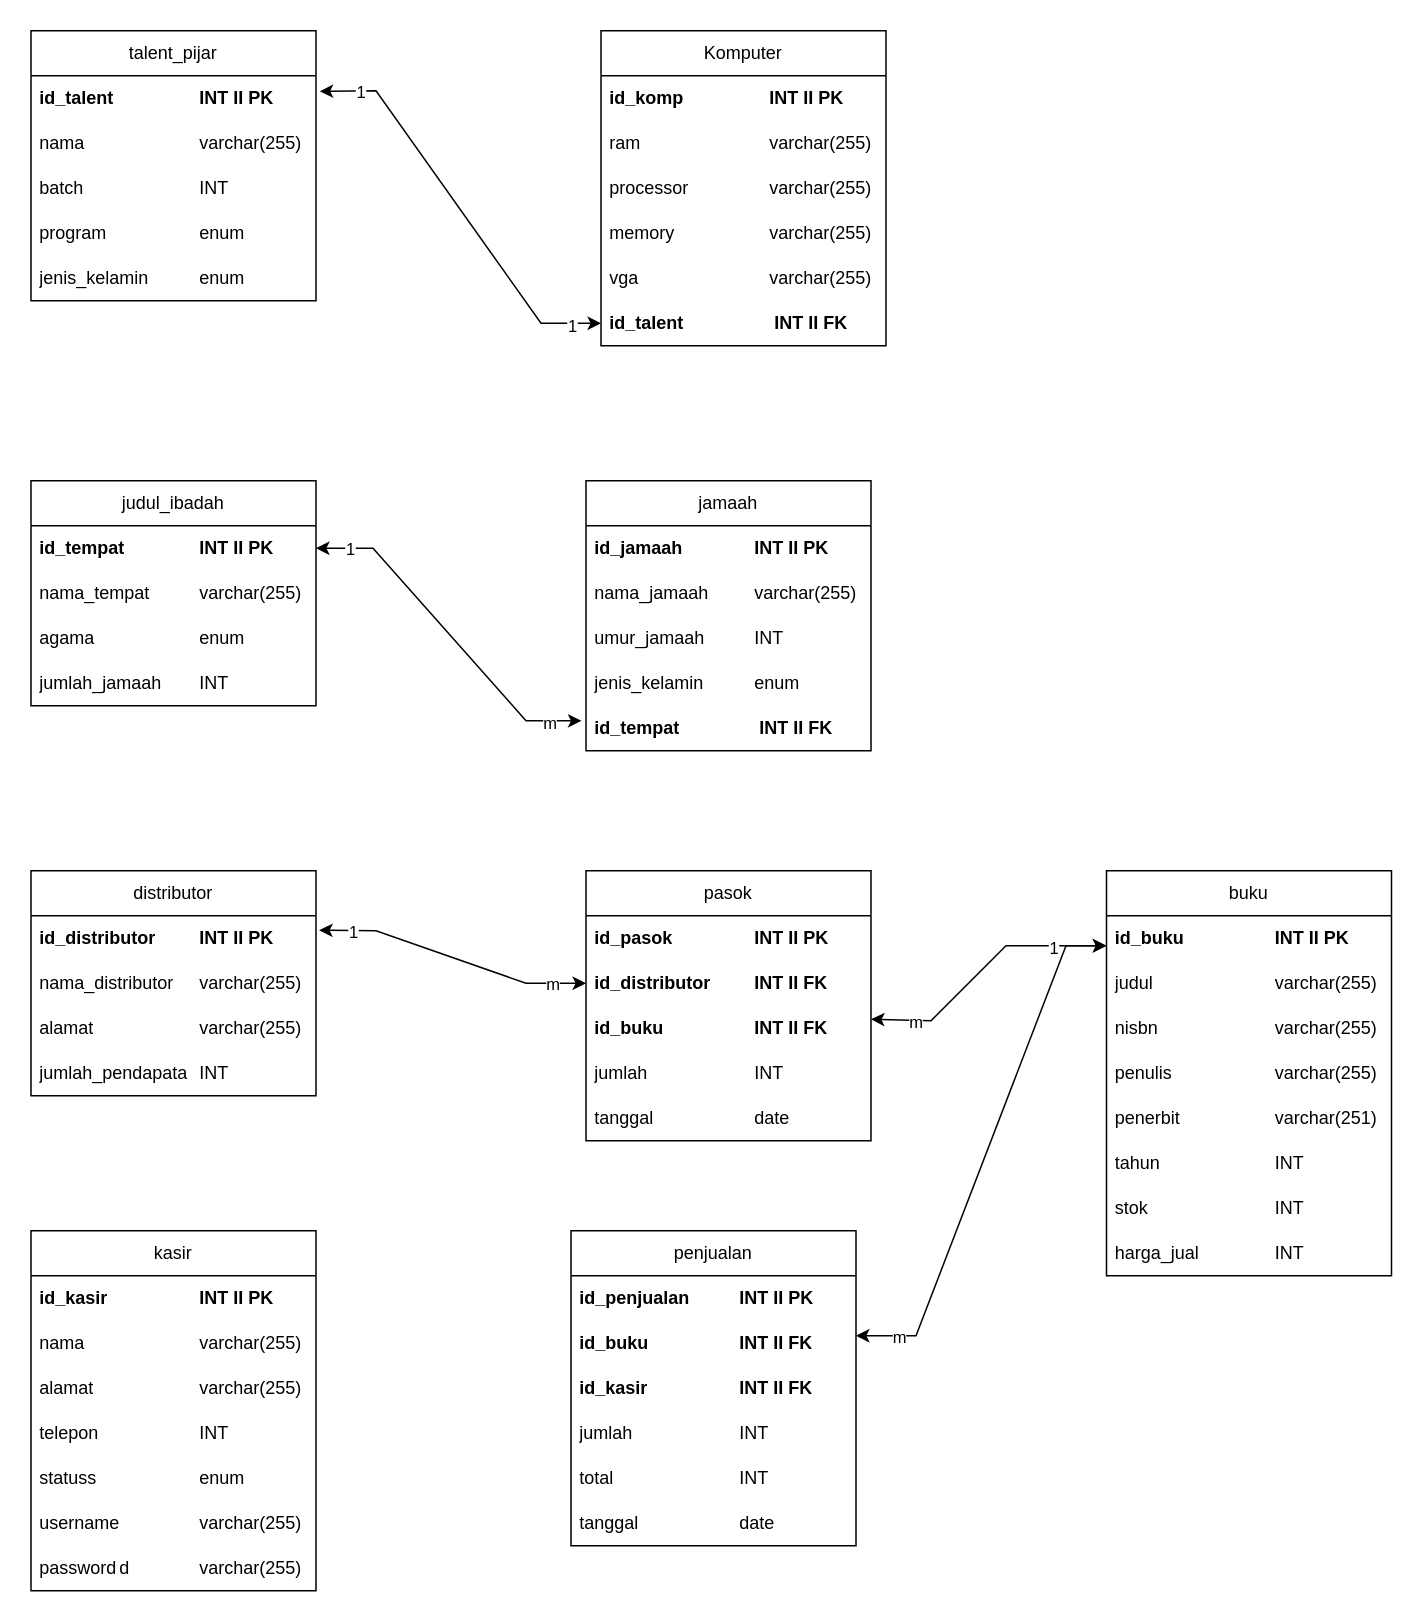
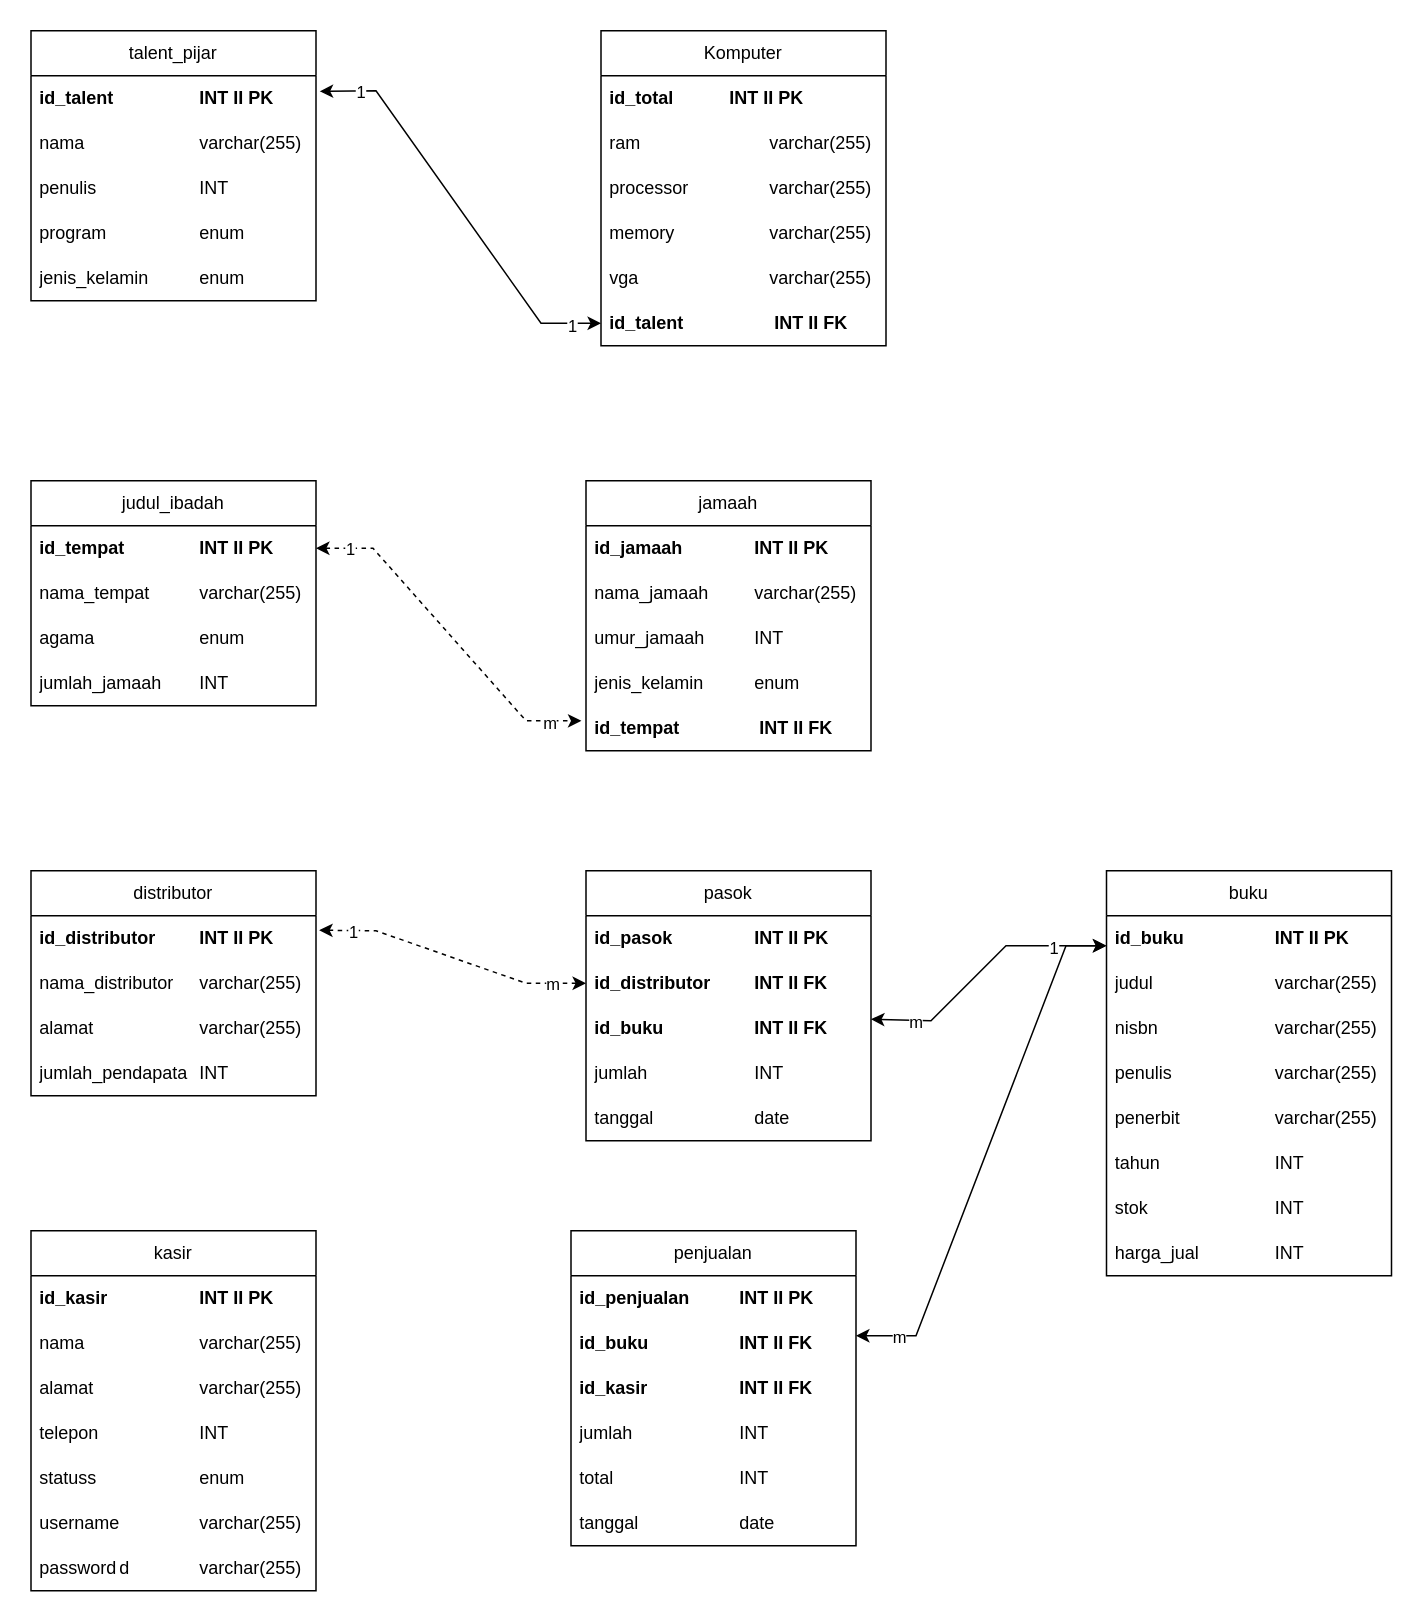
- <mxCell id="9" value="&lt;b&gt;id_komp&amp;nbsp;&lt;span style=&quot;white-space: pre;&quot;&gt;&#09;&lt;/span&gt;&lt;span style=&quot;white-space: pre;&quot;&gt;&#09;&lt;/span&gt;INT II PK&lt;/b&gt;" style="text;strokeColor=none;fillColor=none;align=left;verticalAlign=middle;spacingLeft=4;spacingRight=4;overflow=hidden;points=[[0,0.5],[1,0.5]];portConstraint=eastwest;rotatable=0;whiteSpace=wrap;html=1;" parent="8" vertex="1"><mxGeometry y="30" width="190" height="30" as="geometry" /></mxCell>
+ <mxCell id="9" value="&lt;b&gt;id_total&amp;nbsp;&lt;span style=&quot;white-space: pre;&quot;&gt;&#09;&lt;/span&gt;&lt;span style=&quot;white-space: pre;&quot;&gt;&#09;&lt;/span&gt;INT II PK&lt;/b&gt;" style="text;strokeColor=none;fillColor=none;align=left;verticalAlign=middle;spacingLeft=4;spacingRight=4;overflow=hidden;points=[[0,0.5],[1,0.5]];portConstraint=eastwest;rotatable=0;whiteSpace=wrap;html=1;" parent="8" vertex="1"><mxGeometry y="30" width="190" height="30" as="geometry" /></mxCell>
- <mxCell id="5" value="batch&lt;span style=&quot;white-space: pre;&quot;&gt;&#09;&lt;span style=&quot;white-space: pre;&quot;&gt;&#09;&lt;/span&gt;&lt;span style=&quot;white-space: pre;&quot;&gt;&#09;&lt;/span&gt;I&lt;/span&gt;NT" style="text;strokeColor=none;fillColor=none;align=left;verticalAlign=middle;spacingLeft=4;spacingRight=4;overflow=hidden;points=[[0,0.5],[1,0.5]];portConstraint=eastwest;rotatable=0;whiteSpace=wrap;html=1;" parent="2" vertex="1"><mxGeometry y="90" width="190" height="30" as="geometry" /></mxCell>
+ <mxCell id="5" value="penulis&lt;span style=&quot;white-space: pre;&quot;&gt;&#09;&lt;span style=&quot;white-space: pre;&quot;&gt;&#09;&lt;/span&gt;&lt;span style=&quot;white-space: pre;&quot;&gt;&#09;&lt;/span&gt;I&lt;/span&gt;NT" style="text;strokeColor=none;fillColor=none;align=left;verticalAlign=middle;spacingLeft=4;spacingRight=4;overflow=hidden;points=[[0,0.5],[1,0.5]];portConstraint=eastwest;rotatable=0;whiteSpace=wrap;html=1;" parent="2" vertex="1"><mxGeometry y="90" width="190" height="30" as="geometry" /></mxCell>
- <mxCell id="29" value="" style="endArrow=classic;startArrow=classic;html=1;rounded=0;exitX=1;exitY=0.5;exitDx=0;exitDy=0;entryX=-0.016;entryY=0.336;entryDx=0;entryDy=0;entryPerimeter=0;" parent="1" source="19" target="28" edge="1"><mxGeometry width="50" height="50" relative="1" as="geometry"><mxPoint x="210" y="380.38" as="sourcePoint" /><mxPoint x="380" y="490" as="targetPoint" /><Array as="points"><mxPoint x="248" y="365" /><mxPoint x="350" y="480" /></Array></mxGeometry></mxCell>
+ <mxCell id="29" value="" style="endArrow=classic;startArrow=classic;html=1;rounded=0;exitX=1;exitY=0.5;exitDx=0;exitDy=0;entryX=-0.016;entryY=0.336;entryDx=0;entryDy=0;entryPerimeter=0;dashed=1;" parent="1" source="19" target="28" edge="1"><mxGeometry width="50" height="50" relative="1" as="geometry"><mxPoint x="210" y="380.38" as="sourcePoint" /><mxPoint x="380" y="490" as="targetPoint" /><Array as="points"><mxPoint x="248" y="365" /><mxPoint x="350" y="480" /></Array></mxGeometry></mxCell>
- <mxCell id="67" value="" style="endArrow=classic;startArrow=classic;html=1;rounded=0;entryX=0;entryY=0.5;entryDx=0;entryDy=0;exitX=1.011;exitY=0.322;exitDx=0;exitDy=0;exitPerimeter=0;" parent="1" source="33" target="47" edge="1"><mxGeometry width="50" height="50" relative="1" as="geometry"><mxPoint x="220" y="620" as="sourcePoint" /><mxPoint x="500" y="620" as="targetPoint" /><Array as="points"><mxPoint x="250" y="620" /><mxPoint x="350" y="655" /></Array></mxGeometry></mxCell>
+ <mxCell id="67" value="" style="endArrow=classic;startArrow=classic;html=1;rounded=0;entryX=0;entryY=0.5;entryDx=0;entryDy=0;exitX=1.011;exitY=0.322;exitDx=0;exitDy=0;exitPerimeter=0;dashed=1;" parent="1" source="33" target="47" edge="1"><mxGeometry width="50" height="50" relative="1" as="geometry"><mxPoint x="220" y="620" as="sourcePoint" /><mxPoint x="500" y="620" as="targetPoint" /><Array as="points"><mxPoint x="250" y="620" /><mxPoint x="350" y="655" /></Array></mxGeometry></mxCell>
- <mxCell id="63" value="penerbit&lt;span style=&quot;white-space: pre;&quot;&gt;&#09;&lt;/span&gt;&lt;span style=&quot;white-space: pre;&quot;&gt;&#09;&lt;/span&gt;&amp;nbsp;&lt;span style=&quot;white-space: pre;&quot;&gt;&#09;&lt;/span&gt;varchar(251)" style="text;strokeColor=none;fillColor=none;align=left;verticalAlign=middle;spacingLeft=4;spacingRight=4;overflow=hidden;points=[[0,0.5],[1,0.5]];portConstraint=eastwest;rotatable=0;whiteSpace=wrap;html=1;" parent="58" vertex="1"><mxGeometry y="150" width="190" height="30" as="geometry" /></mxCell>
+ <mxCell id="63" value="penerbit&lt;span style=&quot;white-space: pre;&quot;&gt;&#09;&lt;/span&gt;&lt;span style=&quot;white-space: pre;&quot;&gt;&#09;&lt;/span&gt;&amp;nbsp;&lt;span style=&quot;white-space: pre;&quot;&gt;&#09;&lt;/span&gt;varchar(255)" style="text;strokeColor=none;fillColor=none;align=left;verticalAlign=middle;spacingLeft=4;spacingRight=4;overflow=hidden;points=[[0,0.5],[1,0.5]];portConstraint=eastwest;rotatable=0;whiteSpace=wrap;html=1;" parent="58" vertex="1"><mxGeometry y="150" width="190" height="30" as="geometry" /></mxCell>
